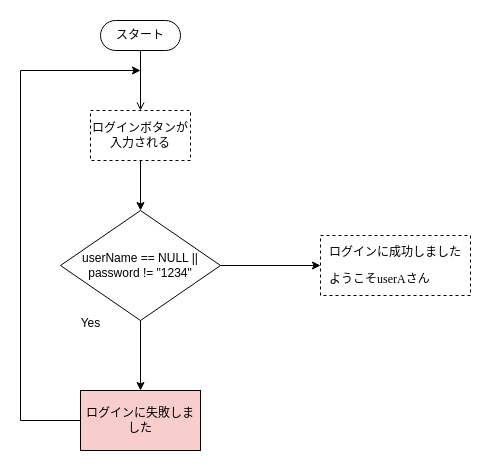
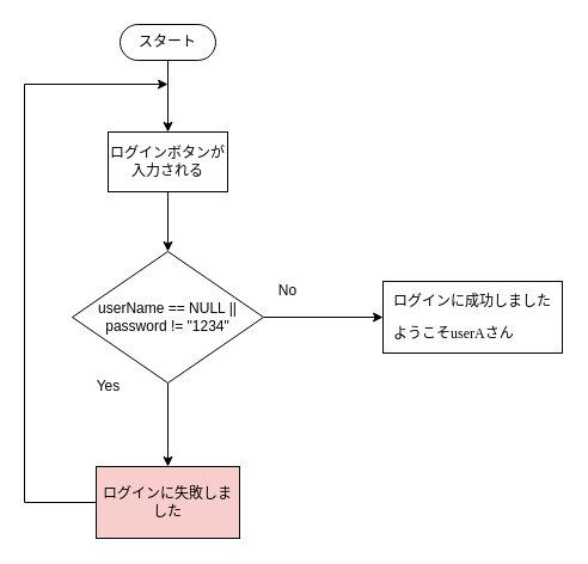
- <mxCell id="2" value="" style="edgeStyle=orthogonalEdgeStyle;rounded=0;orthogonalLoop=1;jettySize=auto;html=1;endArrow=open;" edge="1" parent="1" source="3" target="5"><mxGeometry relative="1" as="geometry" /></mxCell>
+ <mxCell id="2" value="" style="edgeStyle=orthogonalEdgeStyle;rounded=0;orthogonalLoop=1;jettySize=auto;html=1;" edge="1" parent="1" source="3" target="5"><mxGeometry relative="1" as="geometry" /></mxCell>
- <mxCell id="5" value="ログインボタンが入力される" style="html=1;dashed=1;whiteSpace=wrap;" vertex="1" parent="1"><mxGeometry x="90" y="110" width="100" height="50" as="geometry" /></mxCell>
+ <mxCell id="5" value="ログインボタンが入力される" style="html=1;dashed=0;whiteSpace=wrap;" vertex="1" parent="1"><mxGeometry x="90" y="110" width="100" height="50" as="geometry" /></mxCell>
+ <mxCell id="13" value="No" style="text;html=1;align=center;verticalAlign=middle;resizable=0;points=[];autosize=1;strokeColor=none;fillColor=none;" vertex="1" parent="1"><mxGeometry x="220" y="228" width="40" height="30" as="geometry" /></mxCell>
- <mxCell id="11" value="&lt;p style=&quot;font-family: Meiryo; font-size: 12px; text-align: start;&quot;&gt;ログインに成功しました&lt;/p&gt;&lt;p style=&quot;font-family: Meiryo; font-size: 12px; text-align: start;&quot;&gt;ようこそuserAさん&lt;/p&gt;" style="whiteSpace=wrap;html=1;dashed=1;fontSize=12;" vertex="1" parent="1"><mxGeometry x="320" y="235" width="150" height="60" as="geometry" /></mxCell>
+ <mxCell id="11" value="&lt;p style=&quot;font-family: Meiryo; font-size: 12px; text-align: start;&quot;&gt;ログインに成功しました&lt;/p&gt;&lt;p style=&quot;font-family: Meiryo; font-size: 12px; text-align: start;&quot;&gt;ようこそuserAさん&lt;/p&gt;" style="whiteSpace=wrap;html=1;dashed=0;fontSize=12;" vertex="1" parent="1"><mxGeometry x="320" y="235" width="150" height="60" as="geometry" /></mxCell>
